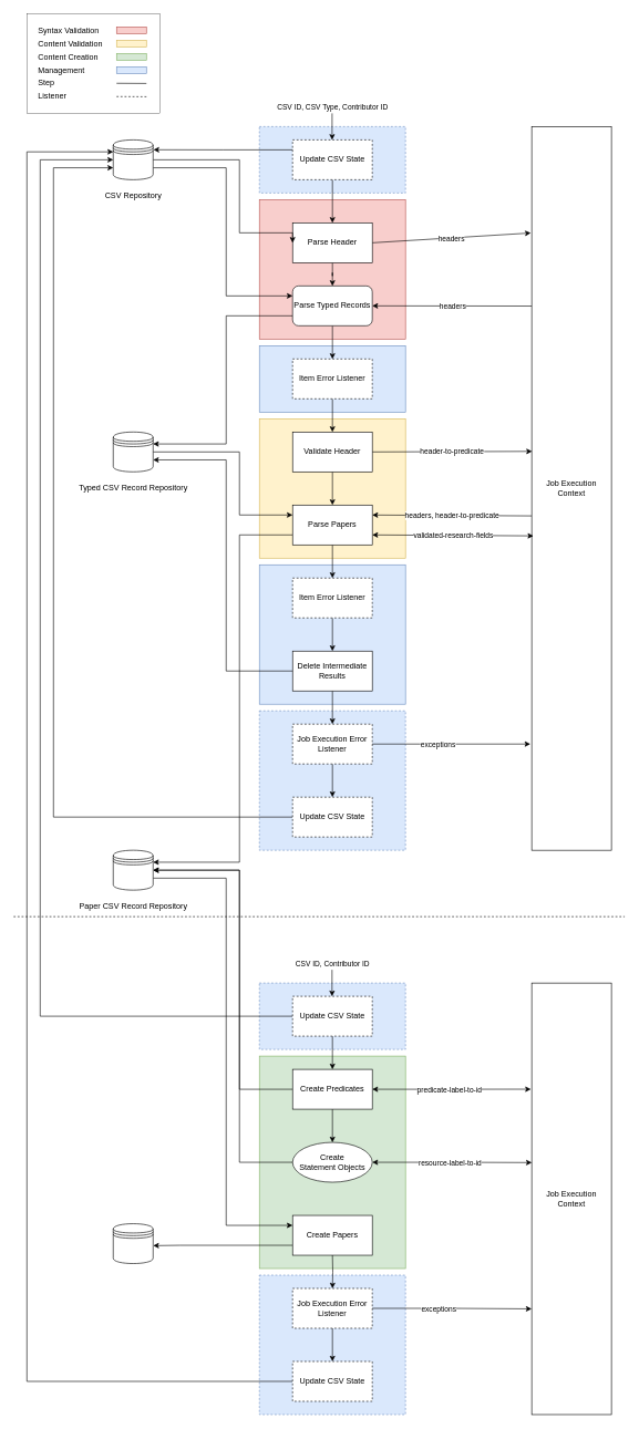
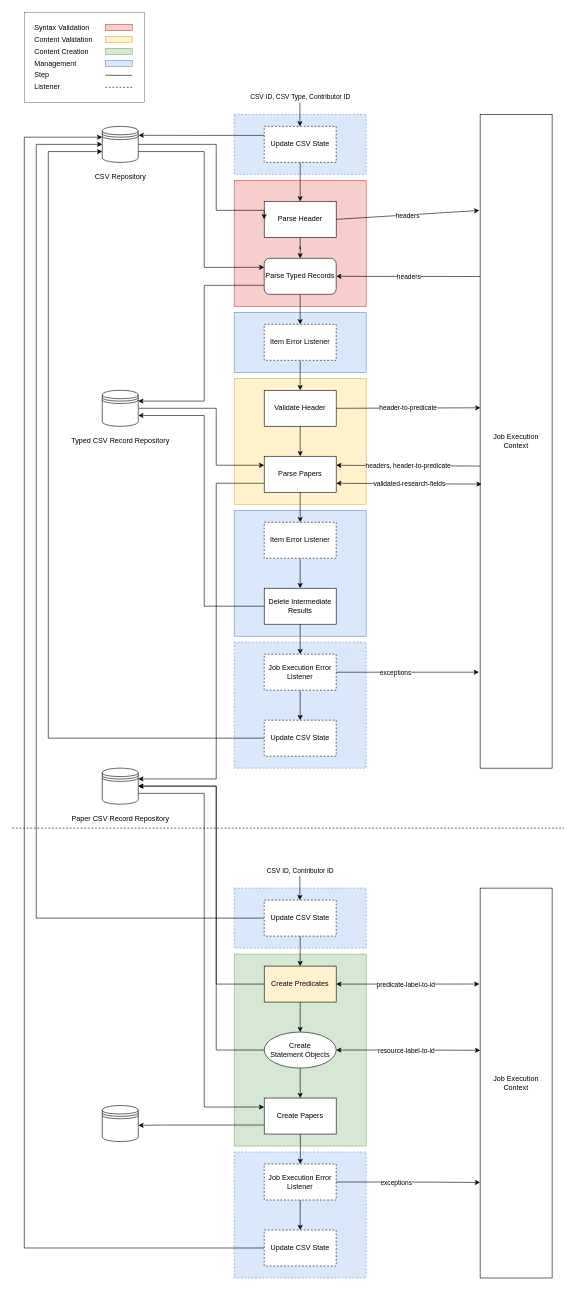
- <mxCell id="24" value="Create Predicates" style="rounded=0;whiteSpace=wrap;html=1;" parent="1" vertex="1"><mxGeometry x="440" y="1610" width="120" height="60" as="geometry" /></mxCell>
+ <mxCell id="24" value="Create Predicates" style="rounded=0;whiteSpace=wrap;html=1;fillColor=#fff2cc;" parent="1" vertex="1"><mxGeometry x="440" y="1610" width="120" height="60" as="geometry" /></mxCell>
+ <mxCell id="25" style="edgeStyle=orthogonalEdgeStyle;rounded=0;orthogonalLoop=1;jettySize=auto;html=1;" parent="1" source="27" target="29" edge="1"><mxGeometry relative="1" as="geometry" /></mxCell>
